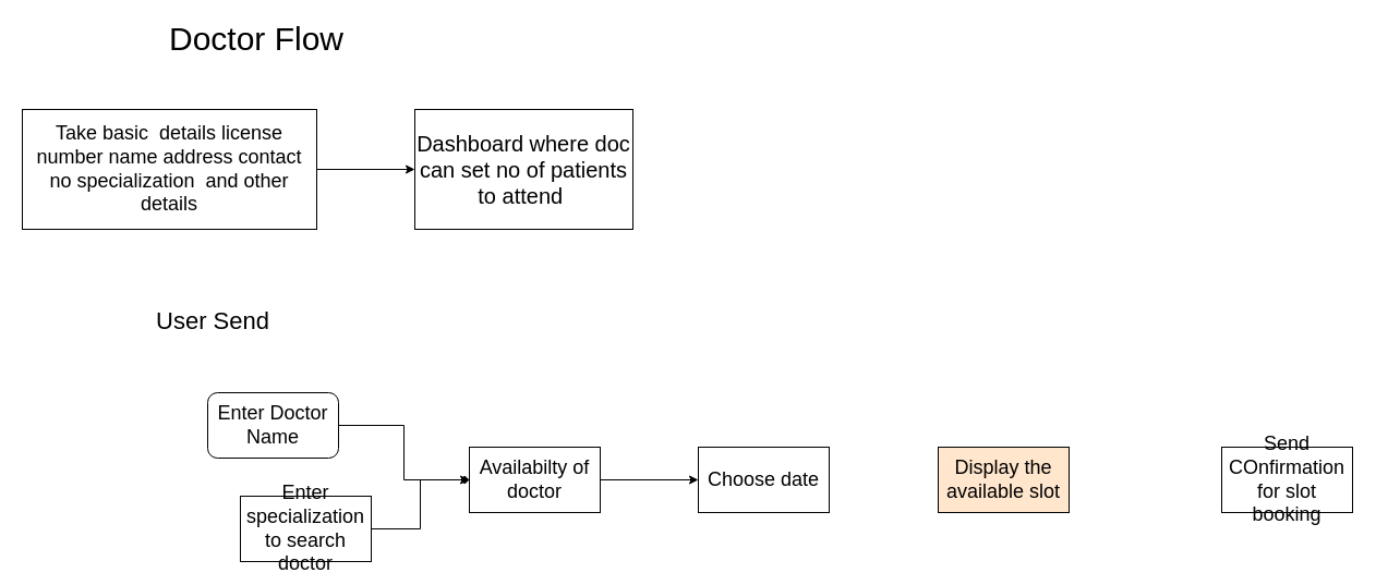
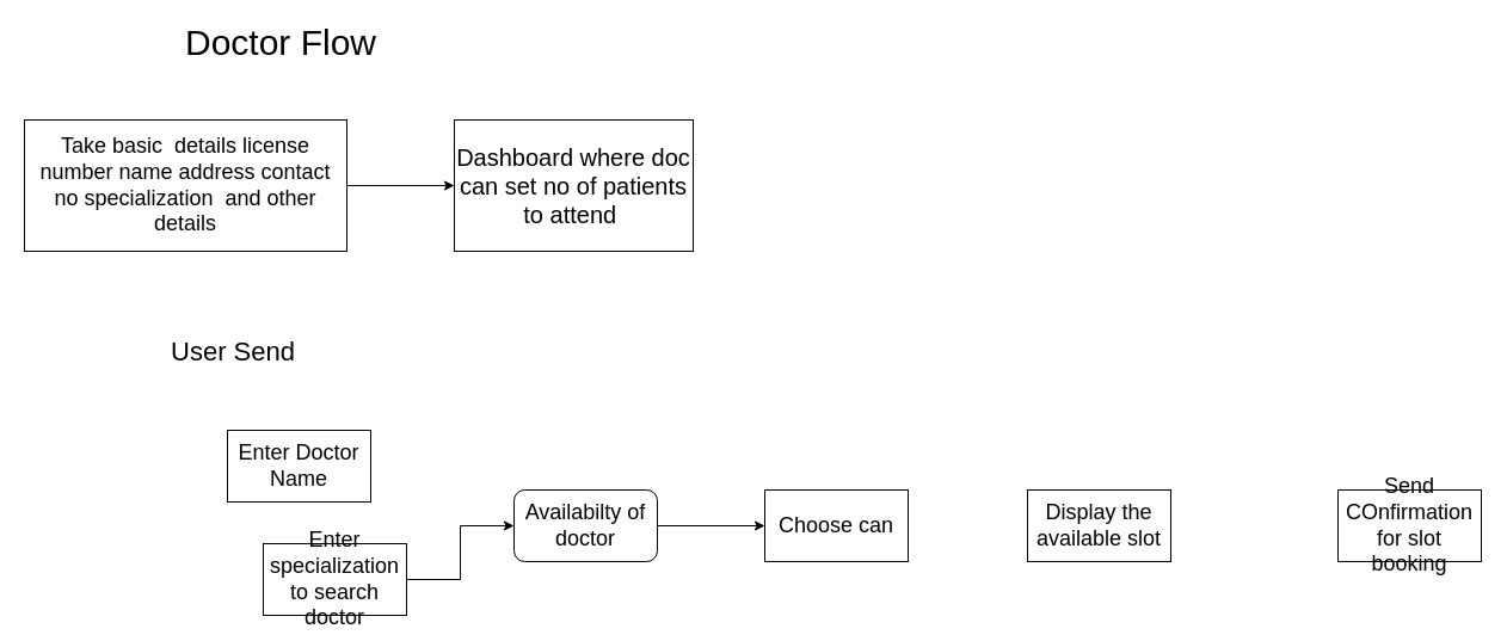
- <mxCell id="8" value="Enter Doctor Name" style="whiteSpace=wrap;html=1;fontSize=18;rounded=1;" parent="1" vertex="1"><mxGeometry x="190" y="360" width="120" height="60" as="geometry" /></mxCell>
+ <mxCell id="8" value="Enter Doctor Name" style="rounded=0;whiteSpace=wrap;html=1;fontSize=18;" parent="1" vertex="1"><mxGeometry x="190" y="360" width="120" height="60" as="geometry" /></mxCell>
- <mxCell id="7" style="edgeStyle=orthogonalEdgeStyle;rounded=0;orthogonalLoop=1;jettySize=auto;html=1;entryX=0;entryY=0.5;entryDx=0;entryDy=0;fontSize=18;" parent="1" source="8" target="12" edge="1"><mxGeometry relative="1" as="geometry" /></mxCell>
- <mxCell id="12" value="Availabilty of doctor" style="rounded=0;whiteSpace=wrap;html=1;fontSize=18;" parent="1" vertex="1"><mxGeometry x="430" y="410" width="120" height="60" as="geometry" /></mxCell>
+ <mxCell id="12" value="Availabilty of doctor" style="whiteSpace=wrap;html=1;fontSize=18;rounded=1;" parent="1" vertex="1"><mxGeometry x="430" y="410" width="120" height="60" as="geometry" /></mxCell>
- <mxCell id="13" value="Choose date" style="rounded=0;whiteSpace=wrap;html=1;fontSize=18;" parent="1" vertex="1"><mxGeometry x="640" y="410" width="120" height="60" as="geometry" /></mxCell>
+ <mxCell id="13" value="Choose can" style="rounded=0;whiteSpace=wrap;html=1;fontSize=18;" parent="1" vertex="1"><mxGeometry x="640" y="410" width="120" height="60" as="geometry" /></mxCell>
- <mxCell id="14" value="Display the available slot" style="rounded=0;whiteSpace=wrap;html=1;fontSize=18;fillColor=#ffe6cc;" parent="1" vertex="1"><mxGeometry x="860" y="410" width="120" height="60" as="geometry" /></mxCell>
+ <mxCell id="14" value="Display the available slot" style="rounded=0;whiteSpace=wrap;html=1;fontSize=18;" parent="1" vertex="1"><mxGeometry x="860" y="410" width="120" height="60" as="geometry" /></mxCell>
- <mxCell id="9" style="edgeStyle=orthogonalEdgeStyle;rounded=0;orthogonalLoop=1;jettySize=auto;html=1;fontSize=18;endArrow=diamond;" parent="1" source="10" target="12" edge="1"><mxGeometry relative="1" as="geometry" /></mxCell>
+ <mxCell id="9" style="edgeStyle=orthogonalEdgeStyle;rounded=0;orthogonalLoop=1;jettySize=auto;html=1;fontSize=18;" parent="1" source="10" target="12" edge="1"><mxGeometry relative="1" as="geometry" /></mxCell>
